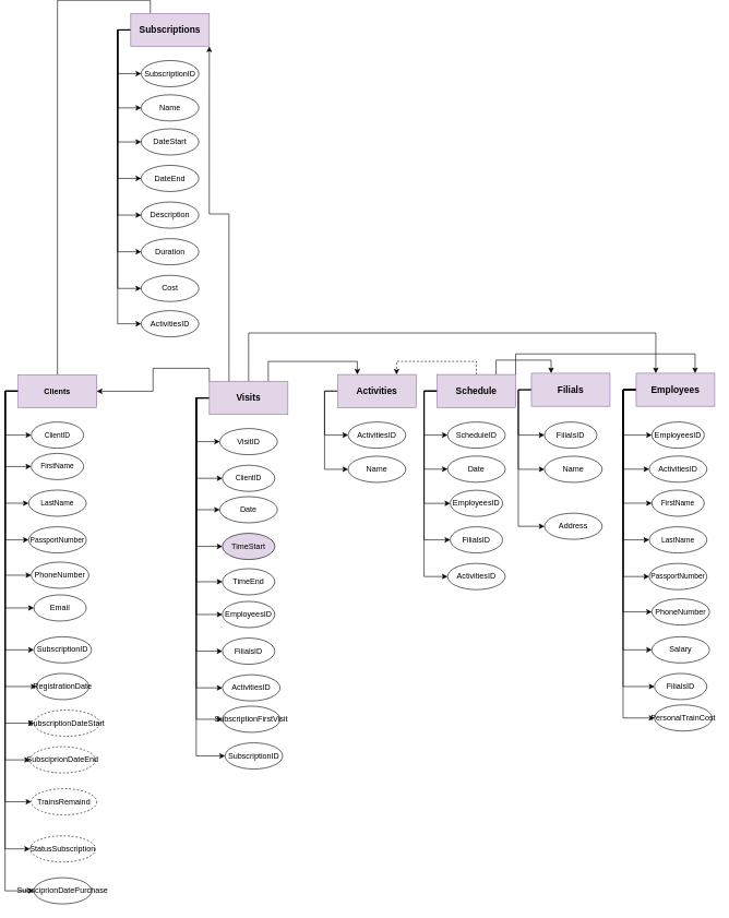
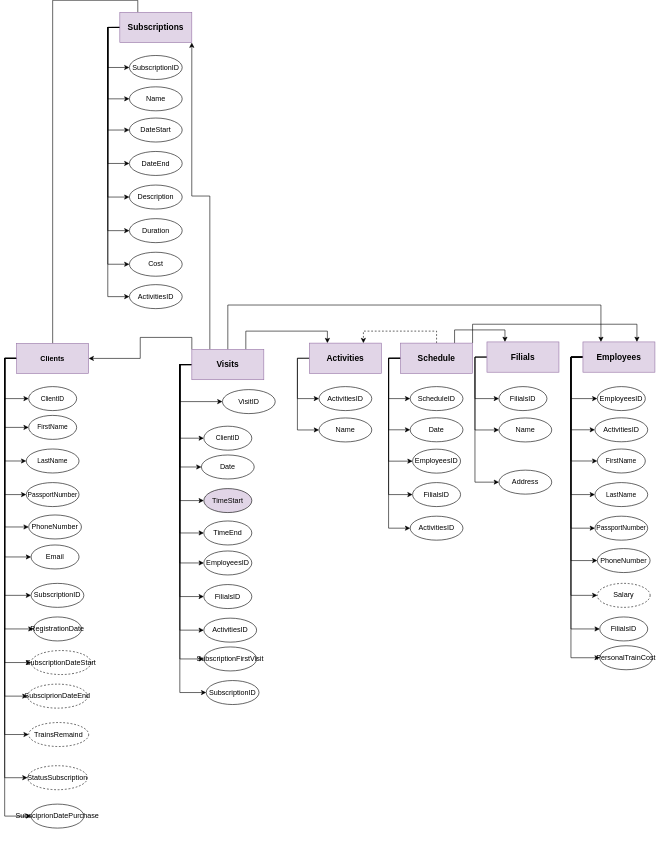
- <mxCell id="82" value="VisitID" style="ellipse;whiteSpace=wrap;html=1;" vertex="1" parent="1"><mxGeometry x="328" y="654" width="88" height="40" as="geometry" /></mxCell>
+ <mxCell id="82" value="VisitID" style="ellipse;whiteSpace=wrap;html=1;" vertex="1" parent="1"><mxGeometry x="363" y="649" width="88" height="40" as="geometry" /></mxCell>
- <mxCell id="73" value="Salary" style="ellipse;whiteSpace=wrap;html=1;" vertex="1" parent="1"><mxGeometry x="988" y="972" width="88" height="40" as="geometry" /></mxCell>
+ <mxCell id="73" value="Salary" style="ellipse;whiteSpace=wrap;html=1;dashed=1;" vertex="1" parent="1"><mxGeometry x="988" y="972" width="88" height="40" as="geometry" /></mxCell>
